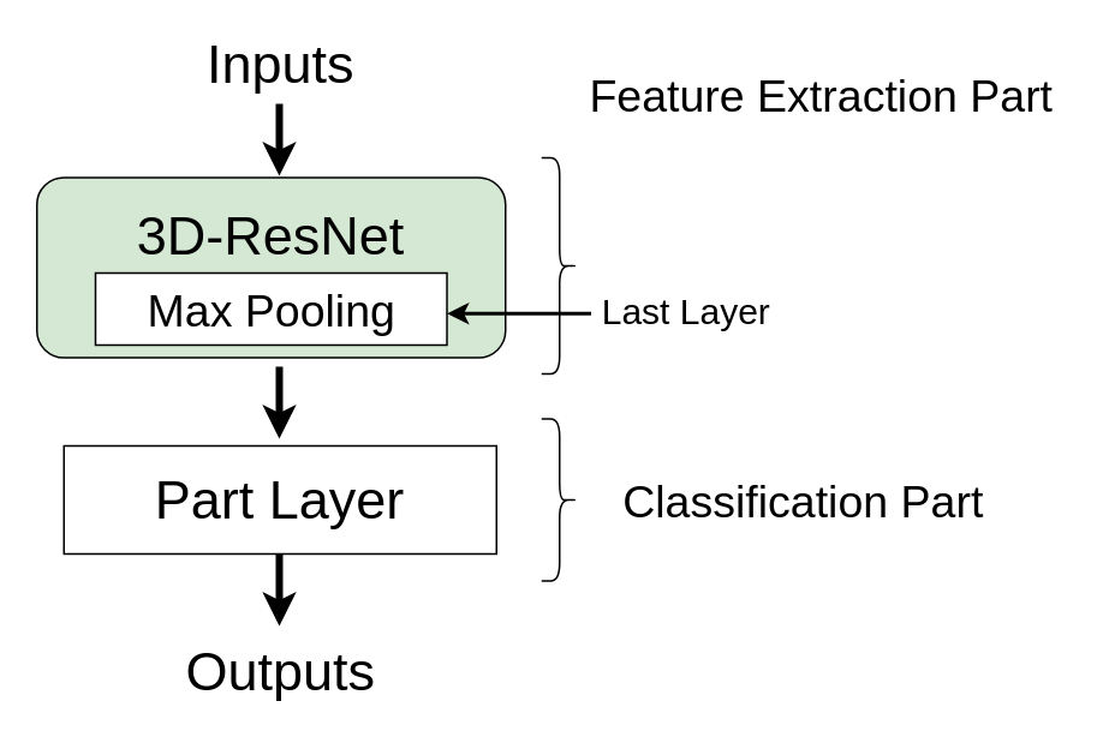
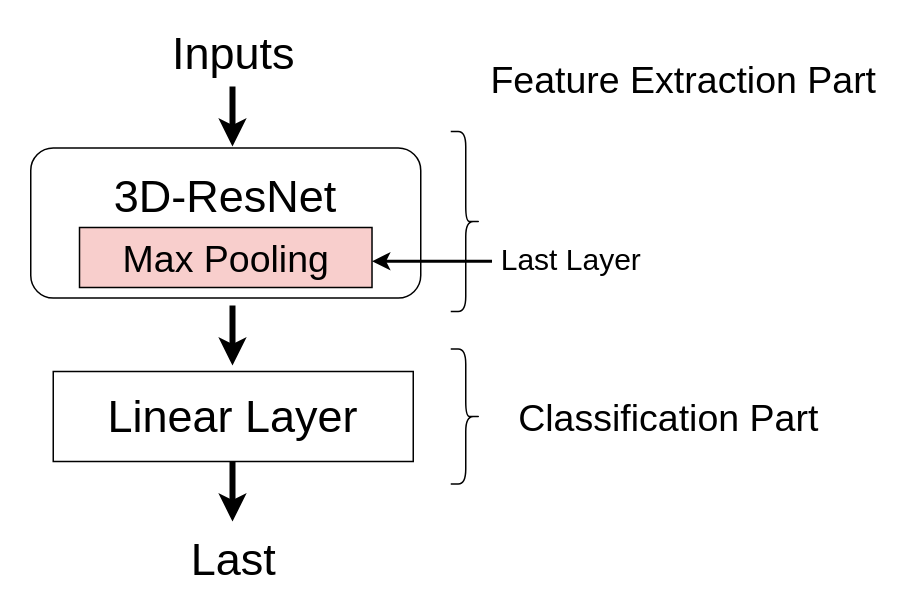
- <mxCell id="12" value="&lt;font style=&quot;font-size: 30px&quot;&gt;3D-ResNet&lt;br&gt;&lt;br&gt;&lt;/font&gt;" style="rounded=1;whiteSpace=wrap;html=1;fillColor=#d5e8d4;" parent="1" vertex="1"><mxGeometry x="20" y="98" width="260" height="100" as="geometry" /></mxCell>
+ <mxCell id="12" value="&lt;font style=&quot;font-size: 30px&quot;&gt;3D-ResNet&lt;br&gt;&lt;br&gt;&lt;/font&gt;" style="rounded=1;whiteSpace=wrap;html=1;" parent="1" vertex="1"><mxGeometry x="20" y="98" width="260" height="100" as="geometry" /></mxCell>
- <mxCell id="13" value="&lt;font style=&quot;font-size: 25px&quot;&gt;Max Pooling&lt;/font&gt;" style="rounded=0;whiteSpace=wrap;html=1;" parent="1" vertex="1"><mxGeometry x="52.51" y="151" width="195" height="40" as="geometry" /></mxCell>
+ <mxCell id="13" value="&lt;font style=&quot;font-size: 25px&quot;&gt;Max Pooling&lt;/font&gt;" style="rounded=0;whiteSpace=wrap;html=1;fillColor=#f8cecc;" parent="1" vertex="1"><mxGeometry x="52.51" y="151" width="195" height="40" as="geometry" /></mxCell>
- <mxCell id="5" value="&lt;font style=&quot;font-size: 30px&quot;&gt;Part Layer&lt;/font&gt;" style="rounded=0;whiteSpace=wrap;html=1;" parent="1" vertex="1"><mxGeometry x="35" y="247" width="240" height="60" as="geometry" /></mxCell>
+ <mxCell id="5" value="&lt;font style=&quot;font-size: 30px&quot;&gt;Linear Layer&lt;/font&gt;" style="rounded=0;whiteSpace=wrap;html=1;" parent="1" vertex="1"><mxGeometry x="35" y="247" width="240" height="60" as="geometry" /></mxCell>
- <mxCell id="11" value="&lt;font style=&quot;font-size: 30px&quot;&gt;Outputs&lt;br&gt;&lt;/font&gt;" style="text;html=1;align=center;verticalAlign=middle;resizable=0;points=[];autosize=1;" parent="1" vertex="1"><mxGeometry x="95" y="357" width="120" height="30" as="geometry" /></mxCell>
+ <mxCell id="11" value="&lt;font style=&quot;font-size: 30px&quot;&gt;Last&lt;br&gt;&lt;/font&gt;" style="text;html=1;align=center;verticalAlign=middle;resizable=0;points=[];autosize=1;" parent="1" vertex="1"><mxGeometry x="95" y="357" width="120" height="30" as="geometry" /></mxCell>
